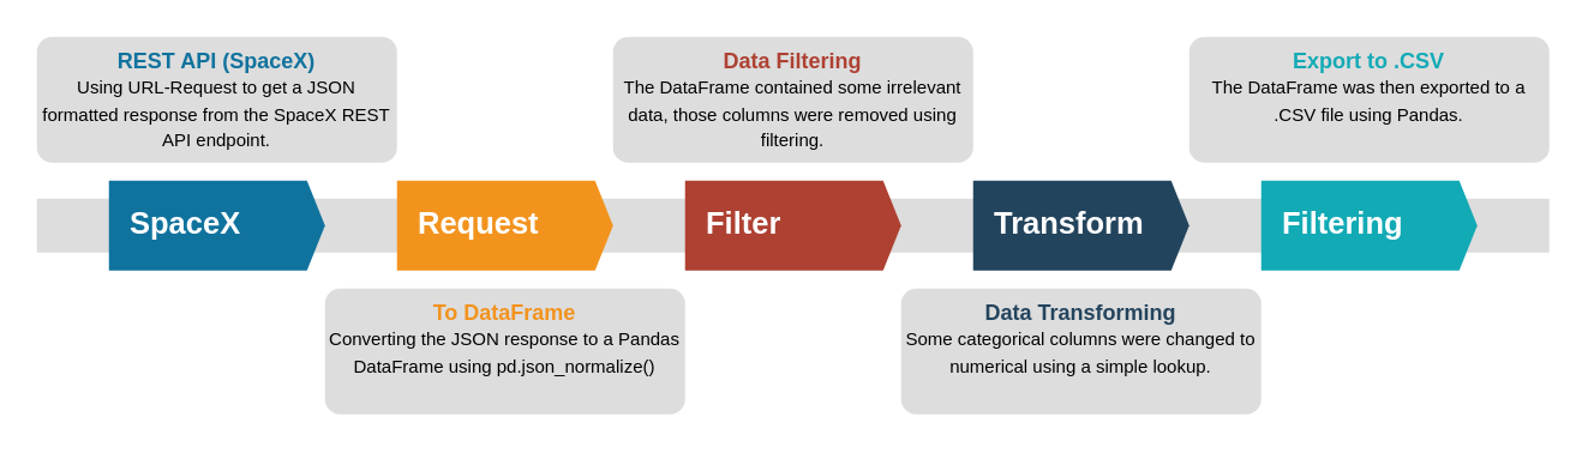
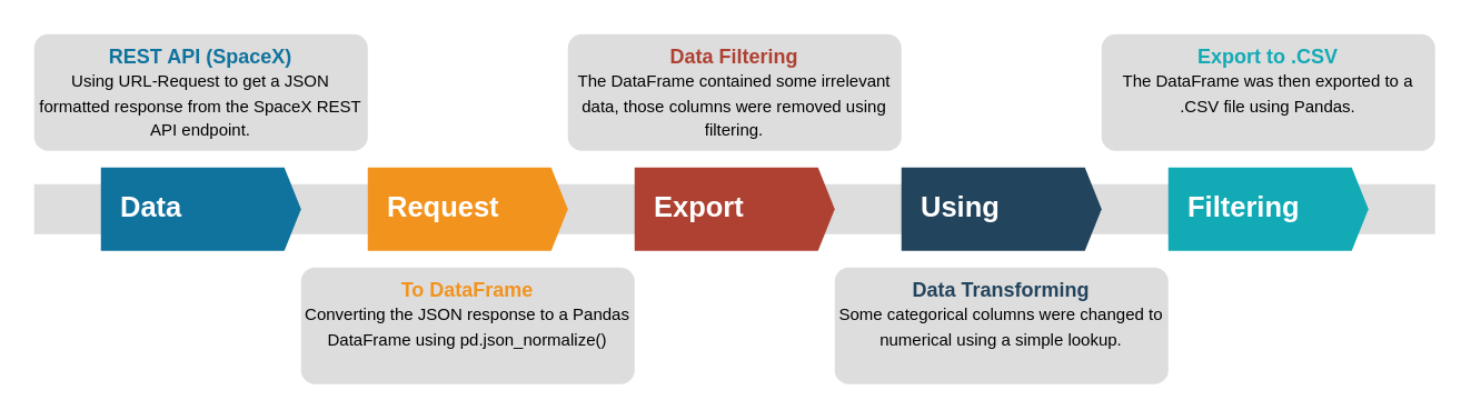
- <mxCell id="3" value="SpaceX" style="shape=mxgraph.infographic.ribbonSimple;notch1=0;notch2=10;notch=0;html=1;fillColor=#10739E;strokeColor=none;shadow=0;fontSize=17;fontColor=#FFFFFF;align=left;spacingLeft=10;fontStyle=1;" vertex="1" parent="1"><mxGeometry y="100" width="120" height="50" as="geometry" x="60" /></mxCell>
+ <mxCell id="3" value="Data" style="shape=mxgraph.infographic.ribbonSimple;notch1=0;notch2=10;notch=0;html=1;fillColor=#10739E;strokeColor=none;shadow=0;fontSize=17;fontColor=#FFFFFF;align=left;spacingLeft=10;fontStyle=1;" vertex="1" parent="1"><mxGeometry y="100" width="120" height="50" as="geometry" x="60" /></mxCell>
- <mxCell id="5" value="Filter" style="shape=mxgraph.infographic.ribbonSimple;notch1=0;notch2=10;notch=0;html=1;fillColor=#AE4132;strokeColor=none;shadow=0;fontSize=17;fontColor=#FFFFFF;align=left;spacingLeft=10;fontStyle=1;" vertex="1" parent="1"><mxGeometry x="380" y="100" width="120" height="50" as="geometry" /></mxCell>
+ <mxCell id="5" value="Export" style="shape=mxgraph.infographic.ribbonSimple;notch1=0;notch2=10;notch=0;html=1;fillColor=#AE4132;strokeColor=none;shadow=0;fontSize=17;fontColor=#FFFFFF;align=left;spacingLeft=10;fontStyle=1;" vertex="1" parent="1"><mxGeometry x="380" y="100" width="120" height="50" as="geometry" /></mxCell>
- <mxCell id="6" value="Transform" style="shape=mxgraph.infographic.ribbonSimple;notch1=0;notch2=10;notch=0;html=1;fillColor=#23445D;strokeColor=none;shadow=0;fontSize=17;fontColor=#FFFFFF;align=left;spacingLeft=10;fontStyle=1;" vertex="1" parent="1"><mxGeometry x="540" y="100" width="120" height="50" as="geometry" /></mxCell>
+ <mxCell id="6" value="Using" style="shape=mxgraph.infographic.ribbonSimple;notch1=0;notch2=10;notch=0;html=1;fillColor=#23445D;strokeColor=none;shadow=0;fontSize=17;fontColor=#FFFFFF;align=left;spacingLeft=10;fontStyle=1;" vertex="1" parent="1"><mxGeometry x="540" y="100" width="120" height="50" as="geometry" /></mxCell>
